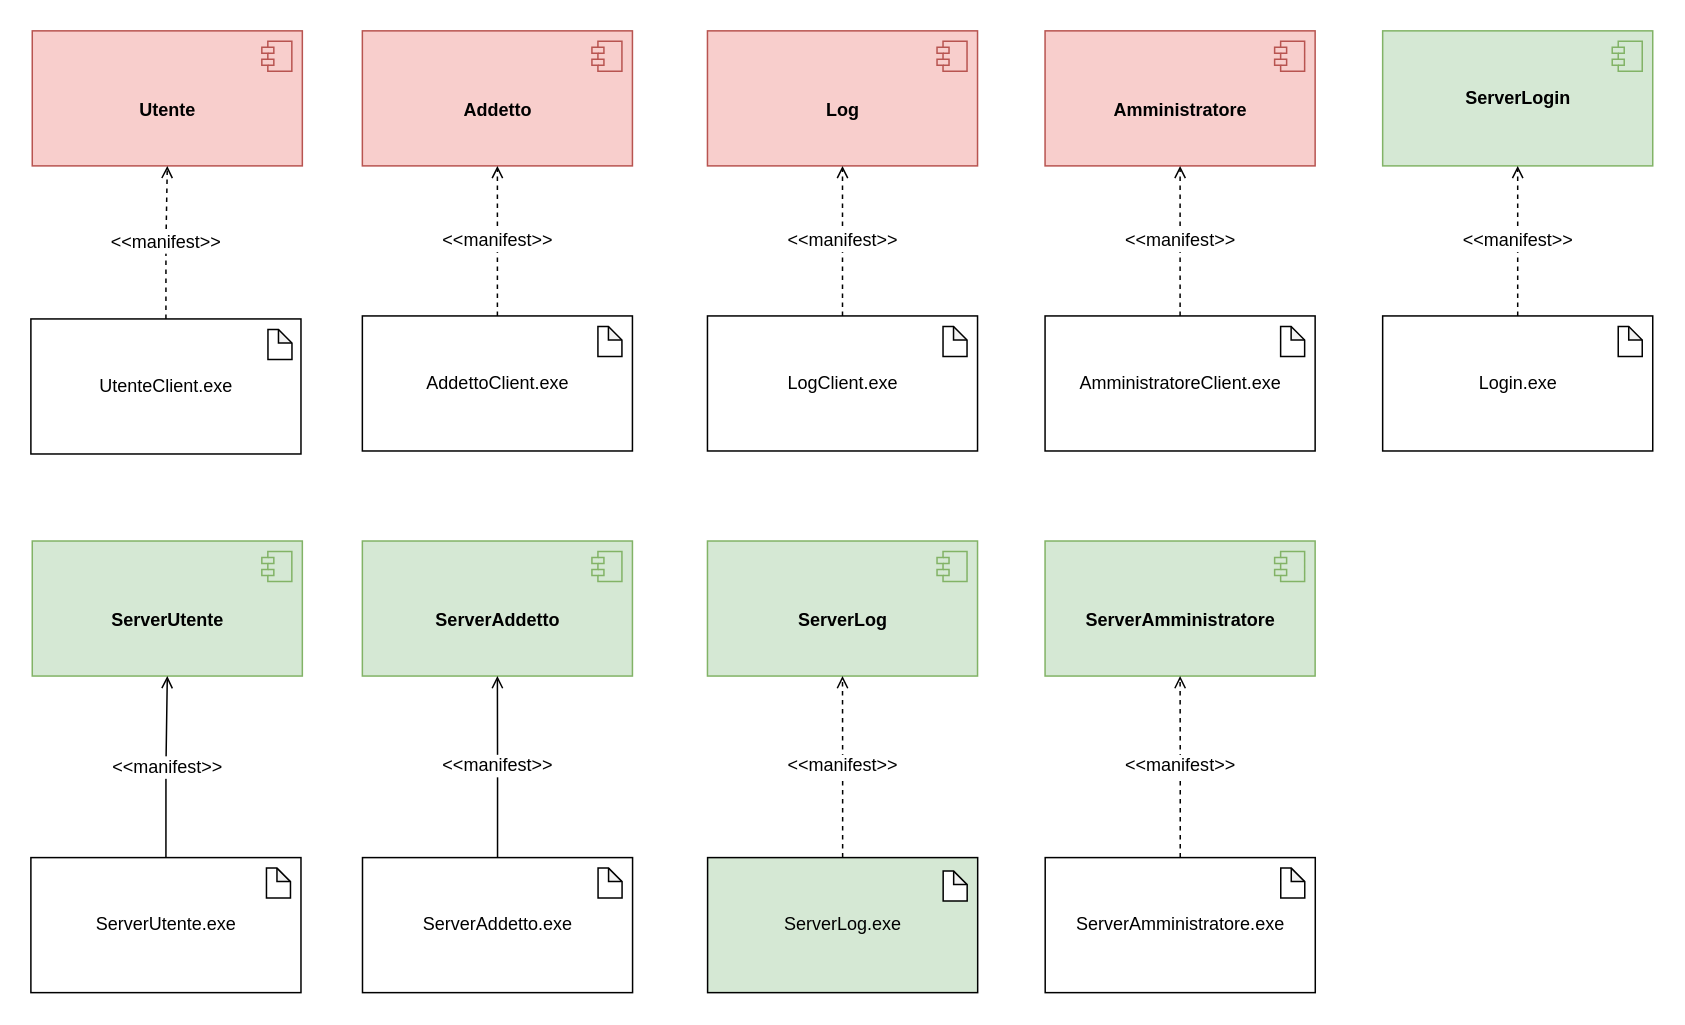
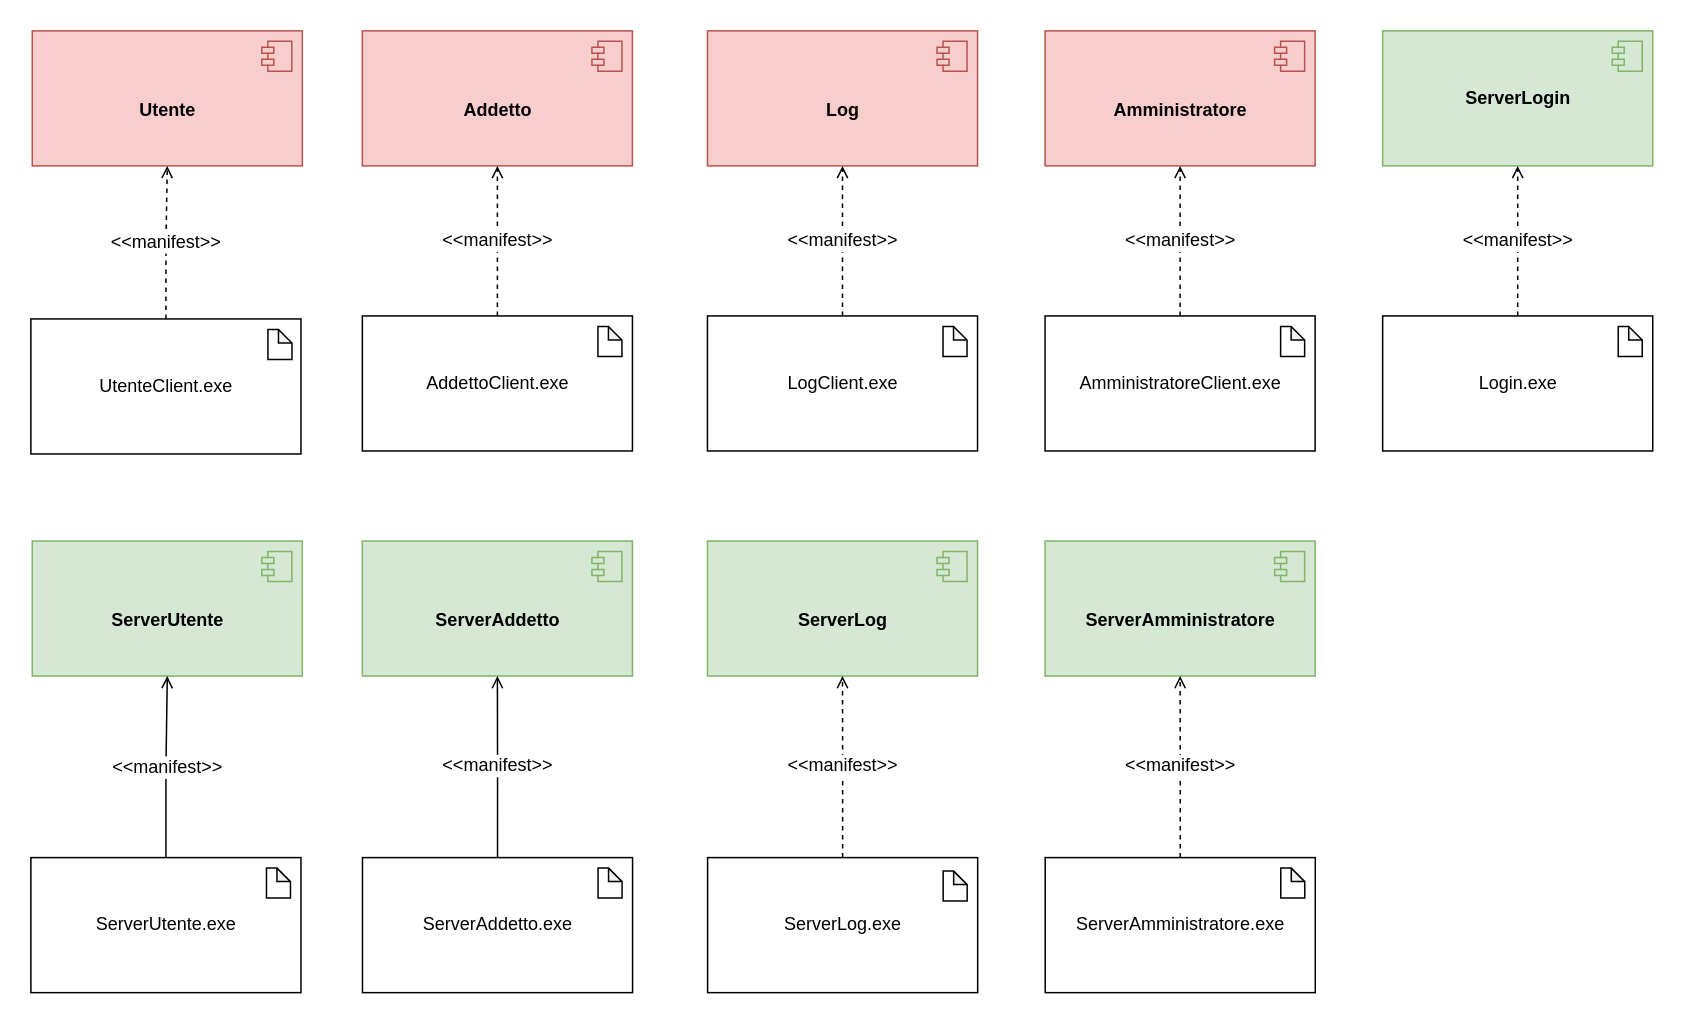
- <mxCell id="42" value="ServerLog.exe" style="html=1;fillColor=#d5e8d4;" parent="1" vertex="1"><mxGeometry x="471.088" y="571" width="180" height="90" as="geometry" /></mxCell>
+ <mxCell id="42" value="ServerLog.exe" style="html=1;" parent="1" vertex="1"><mxGeometry x="471.088" y="571" width="180" height="90" as="geometry" /></mxCell>
